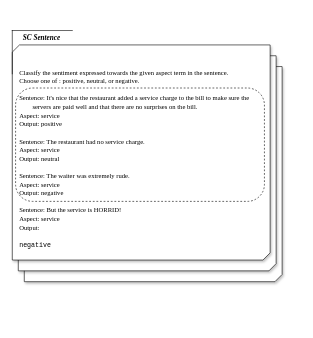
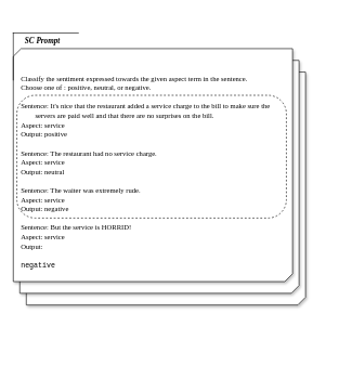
- <mxCell id="8" value="&lt;b&gt;&lt;i&gt;&lt;font face=&quot;Times New Roman&quot;&gt;SC Sentence&lt;/font&gt;&lt;/i&gt;&lt;/b&gt;" style="text;strokeColor=none;align=left;fillColor=none;html=1;verticalAlign=middle;whiteSpace=wrap;rounded=0;" parent="2" vertex="1"><mxGeometry x="16" y="26.03" width="99" height="32.062" as="geometry" /></mxCell>
+ <mxCell id="8" value="&lt;b&gt;&lt;i&gt;&lt;font face=&quot;Times New Roman&quot;&gt;SC Prompt&lt;/font&gt;&lt;/i&gt;&lt;/b&gt;" style="text;strokeColor=none;align=left;fillColor=none;html=1;verticalAlign=middle;whiteSpace=wrap;rounded=0;" parent="2" vertex="1"><mxGeometry x="16" y="26.03" width="99" height="32.062" as="geometry" /></mxCell>
